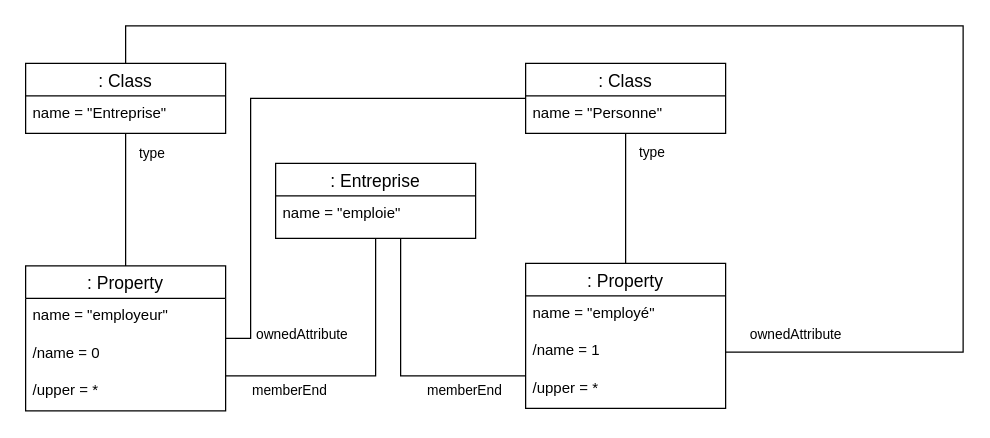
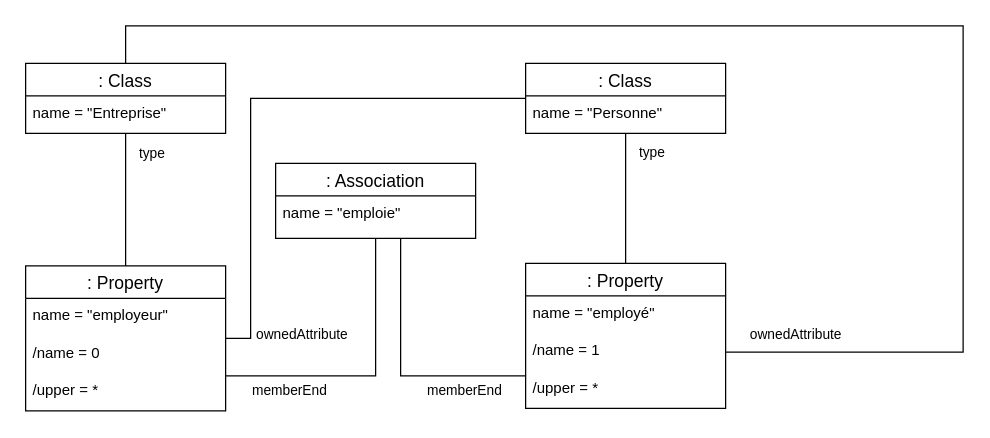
- <mxCell id="6" value=": Entreprise" style="swimlane;fontStyle=0;childLayout=stackLayout;horizontal=1;startSize=26;horizontalStack=0;resizeParent=1;resizeParentMax=0;resizeLast=0;collapsible=1;marginBottom=0;align=center;fontSize=14;" parent="1" vertex="1"><mxGeometry x="220" y="130" width="160" height="60" as="geometry" /></mxCell>
+ <mxCell id="6" value=": Association" style="swimlane;fontStyle=0;childLayout=stackLayout;horizontal=1;startSize=26;horizontalStack=0;resizeParent=1;resizeParentMax=0;resizeLast=0;collapsible=1;marginBottom=0;align=center;fontSize=14;" parent="1" vertex="1"><mxGeometry x="220" y="130" width="160" height="60" as="geometry" /></mxCell>
